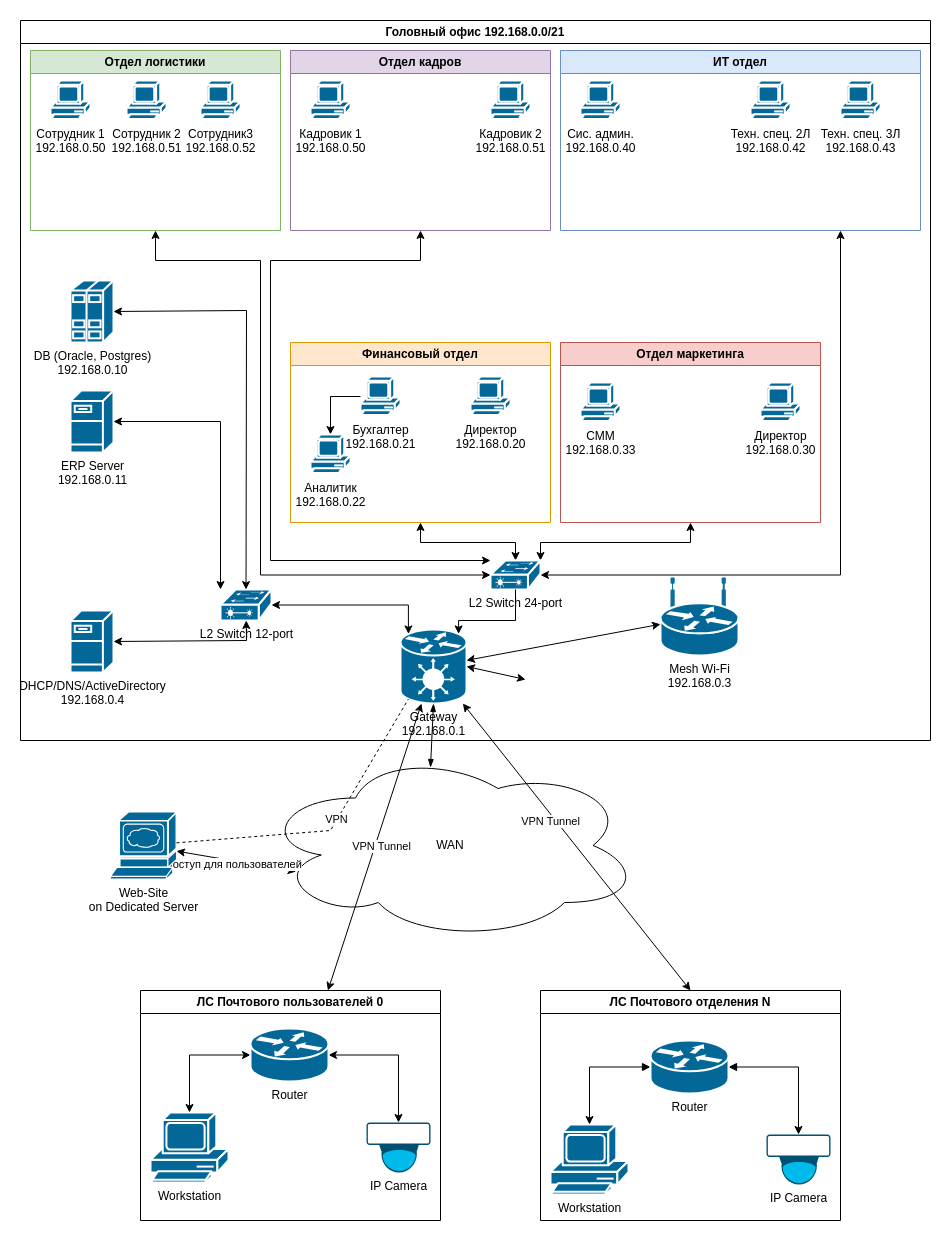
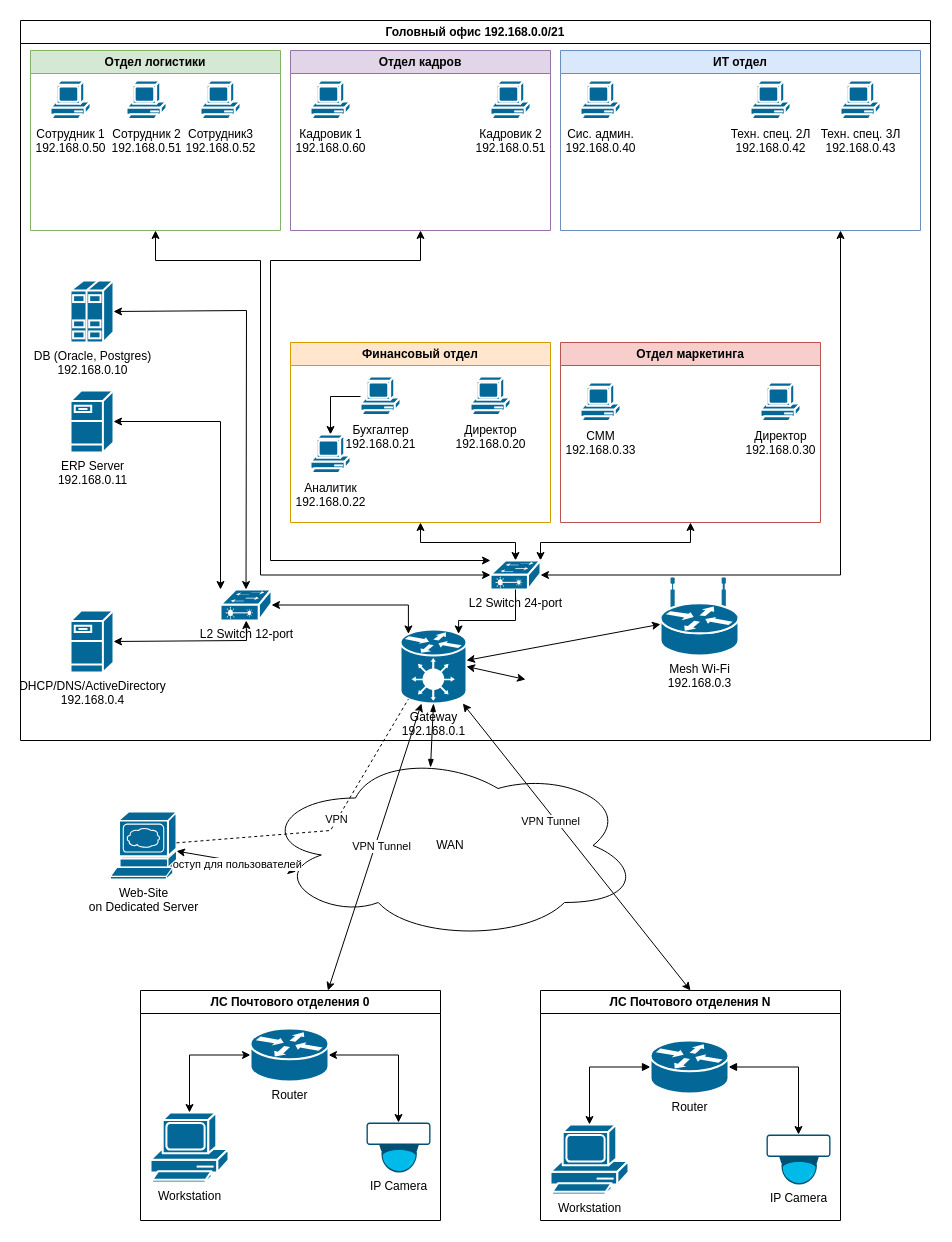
- <mxCell id="18" value="Кадровик 1&lt;br&gt;192.168.0.50" style="shape=mxgraph.cisco.computers_and_peripherals.pc;sketch=0;html=1;pointerEvents=1;dashed=0;fillColor=#036897;strokeColor=#ffffff;strokeWidth=2;verticalLabelPosition=bottom;verticalAlign=top;align=center;outlineConnect=0;" parent="17" vertex="1"><mxGeometry x="20" y="30" width="40" height="40" as="geometry" /></mxCell>
+ <mxCell id="18" value="Кадровик 1&lt;br&gt;192.168.0.60" style="shape=mxgraph.cisco.computers_and_peripherals.pc;sketch=0;html=1;pointerEvents=1;dashed=0;fillColor=#036897;strokeColor=#ffffff;strokeWidth=2;verticalLabelPosition=bottom;verticalAlign=top;align=center;outlineConnect=0;" parent="17" vertex="1"><mxGeometry x="20" y="30" width="40" height="40" as="geometry" /></mxCell>
- <mxCell id="41" value="ЛС Почтового пользователей 0" style="swimlane;whiteSpace=wrap;html=1;" parent="1" vertex="1"><mxGeometry x="140" y="990" width="300" height="230" as="geometry"><mxRectangle x="120" y="770" width="200" height="40" as="alternateBounds" /></mxGeometry></mxCell>
+ <mxCell id="41" value="ЛС Почтового отделения 0" style="swimlane;whiteSpace=wrap;html=1;" parent="1" vertex="1"><mxGeometry x="140" y="990" width="300" height="230" as="geometry"><mxRectangle x="120" y="770" width="200" height="40" as="alternateBounds" /></mxGeometry></mxCell>
